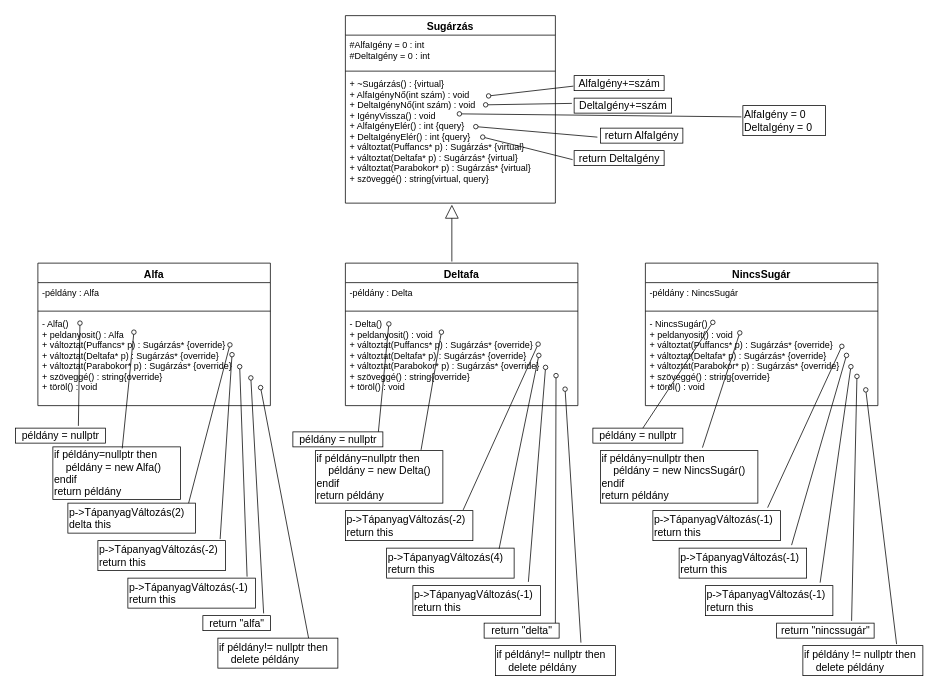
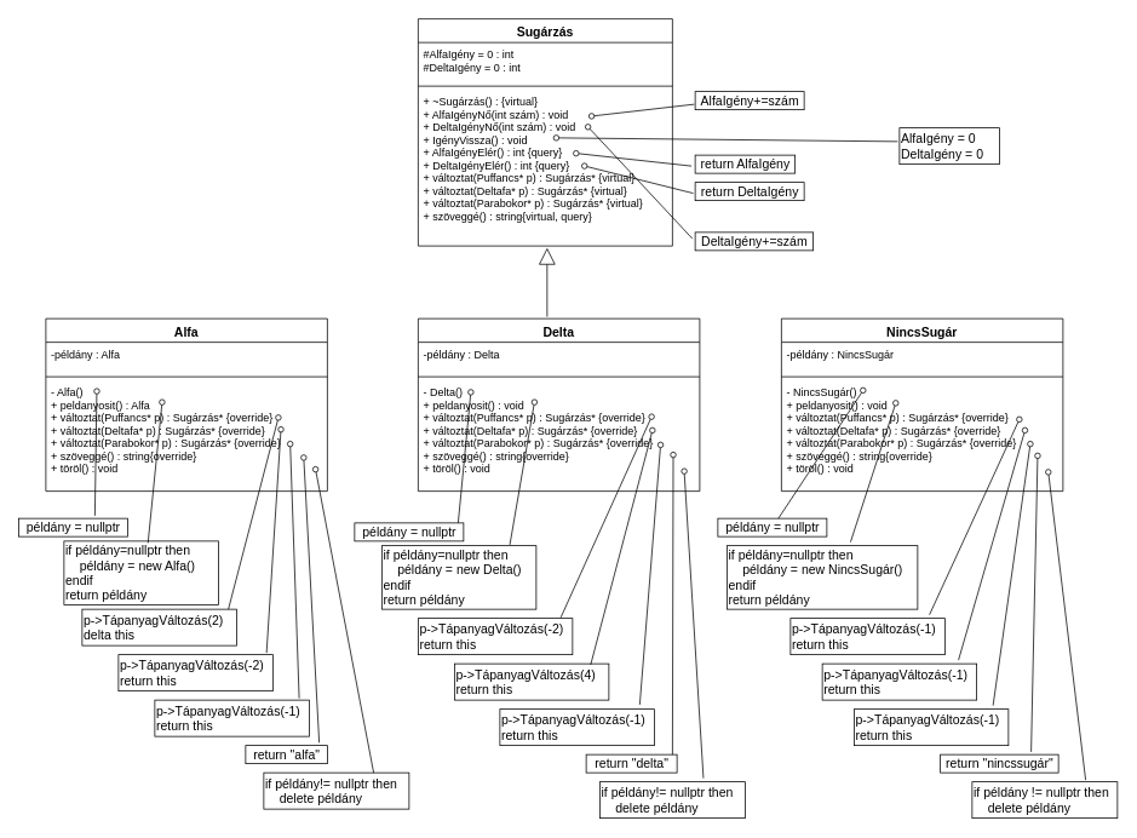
- <mxCell id="8" value="DeltaIgény+=szám" style="text;html=1;align=center;verticalAlign=middle;resizable=0;points=[];autosize=1;fontSize=14;strokeColor=#000000;" parent="1" vertex="1"><mxGeometry x="765" y="130" width="130" height="20" as="geometry" /></mxCell>
+ <mxCell id="8" value="DeltaIgény+=szám" style="text;html=1;align=center;verticalAlign=middle;resizable=0;points=[];autosize=1;fontSize=14;strokeColor=#000000;" parent="1" vertex="1"><mxGeometry x="765" y="255" width="130" height="20" as="geometry" /></mxCell>
- <mxCell id="9" value="return AlfaIgény" style="text;html=1;align=center;verticalAlign=middle;resizable=0;points=[];autosize=1;fontSize=14;strokeColor=#000000;" parent="1" vertex="1"><mxGeometry x="800" y="170" width="110" height="20" as="geometry" /></mxCell>
+ <mxCell id="9" value="return AlfaIgény" style="text;html=1;align=center;verticalAlign=middle;resizable=0;points=[];autosize=1;fontSize=14;strokeColor=#000000;" parent="1" vertex="1"><mxGeometry x="765" y="170" width="110" height="20" as="geometry" /></mxCell>
- <mxCell id="63" value="Deltafa" style="swimlane;fontStyle=1;align=center;verticalAlign=top;childLayout=stackLayout;horizontal=1;startSize=26;horizontalStack=0;resizeParent=1;resizeParentMax=0;resizeLast=0;collapsible=1;marginBottom=0;fontSize=14;" parent="1" vertex="1"><mxGeometry x="460" y="350" width="310" height="190" as="geometry" /></mxCell>
+ <mxCell id="63" value="Delta" style="swimlane;fontStyle=1;align=center;verticalAlign=top;childLayout=stackLayout;horizontal=1;startSize=26;horizontalStack=0;resizeParent=1;resizeParentMax=0;resizeLast=0;collapsible=1;marginBottom=0;fontSize=14;" parent="1" vertex="1"><mxGeometry x="460" y="350" width="310" height="190" as="geometry" /></mxCell>
- <mxCell id="29" value="p-&amp;gt;TápanyagVáltozás(4)&lt;br&gt;return this" style="text;html=1;align=left;verticalAlign=middle;resizable=0;points=[];autosize=1;fontSize=14;strokeColor=#000000;" parent="1" vertex="1"><mxGeometry x="515" y="730" width="170" height="40" as="geometry" /></mxCell>
+ <mxCell id="29" value="p-&amp;gt;TápanyagVáltozás(4)&lt;br&gt;return this" style="text;html=1;align=left;verticalAlign=middle;resizable=0;points=[];autosize=1;fontSize=14;strokeColor=#000000;" parent="1" vertex="1"><mxGeometry x="500" y="730" width="170" height="40" as="geometry" /></mxCell>
